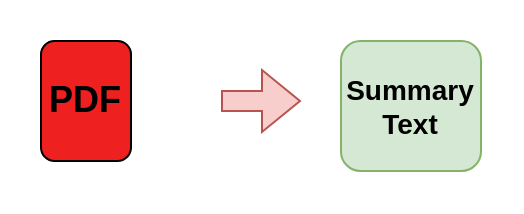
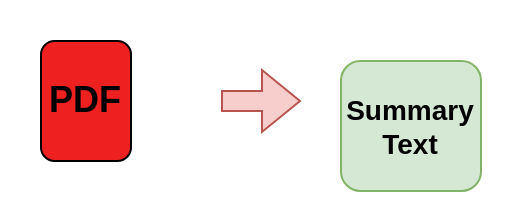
- <mxCell id="4" value="&lt;font style=&quot;font-size: 14px;&quot;&gt;&lt;b&gt;Summary Text&lt;/b&gt;&lt;/font&gt;" style="rounded=1;whiteSpace=wrap;html=1;fillColor=#d5e8d4;strokeColor=#82b366;" vertex="1" parent="1"><mxGeometry x="170" y="20" width="70" height="65" as="geometry" /></mxCell>
+ <mxCell id="4" value="&lt;font style=&quot;font-size: 14px;&quot;&gt;&lt;b&gt;Summary Text&lt;/b&gt;&lt;/font&gt;" style="rounded=1;whiteSpace=wrap;html=1;fillColor=#d5e8d4;strokeColor=#82b366;" vertex="1" parent="1"><mxGeometry x="170" y="30" width="70" height="65" as="geometry" /></mxCell>
